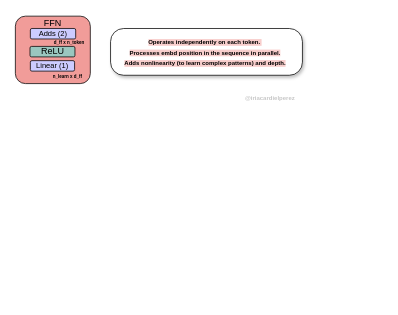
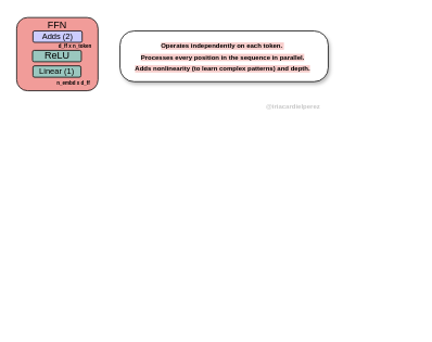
- <mxCell id="11" value="&lt;b style=&quot;&quot;&gt;&lt;font style=&quot;font-size: 8px; background-color: rgb(248, 206, 204);&quot;&gt;Operates independently on each token.&amp;nbsp;&lt;/font&gt;&lt;/b&gt;&lt;div&gt;&lt;b style=&quot;&quot;&gt;&lt;font style=&quot;font-size: 8px; background-color: rgb(248, 206, 204);&quot;&gt;Processes embd position in the sequence in parallel.&lt;/font&gt;&lt;/b&gt;&lt;div&gt;&lt;span style=&quot;font-size: 8px; background-color: rgb(248, 206, 204);&quot;&gt;&lt;b&gt;Adds nonlinearity (to learn complex patterns) and depth.&lt;/b&gt;&lt;/span&gt;&lt;/div&gt;&lt;div&gt;&lt;div&gt;&lt;b style=&quot;&quot;&gt;&lt;font style=&quot;font-size: 8px; background-color: rgb(248, 206, 204);&quot;&gt;&lt;br&gt;&lt;/font&gt;&lt;/b&gt;&lt;/div&gt;&lt;div&gt;&lt;b style=&quot;&quot;&gt;&lt;font style=&quot;font-size: 8px; background-color: rgb(255, 217, 102);&quot;&gt;&lt;br&gt;&lt;/font&gt;&lt;/b&gt;&lt;/div&gt;&lt;/div&gt;&lt;/div&gt;" style="text;html=1;align=center;verticalAlign=middle;whiteSpace=wrap;rounded=0;" vertex="1" parent="1"><mxGeometry x="152.09" y="82.78" width="243" height="0.37" as="geometry" /></mxCell>
+ <mxCell id="11" value="&lt;b style=&quot;&quot;&gt;&lt;font style=&quot;font-size: 8px; background-color: rgb(248, 206, 204);&quot;&gt;Operates independently on each token.&amp;nbsp;&lt;/font&gt;&lt;/b&gt;&lt;div&gt;&lt;b style=&quot;&quot;&gt;&lt;font style=&quot;font-size: 8px; background-color: rgb(248, 206, 204);&quot;&gt;Processes every position in the sequence in parallel.&lt;/font&gt;&lt;/b&gt;&lt;div&gt;&lt;span style=&quot;font-size: 8px; background-color: rgb(248, 206, 204);&quot;&gt;&lt;b&gt;Adds nonlinearity (to learn complex patterns) and depth.&lt;/b&gt;&lt;/span&gt;&lt;/div&gt;&lt;div&gt;&lt;div&gt;&lt;b style=&quot;&quot;&gt;&lt;font style=&quot;font-size: 8px; background-color: rgb(248, 206, 204);&quot;&gt;&lt;br&gt;&lt;/font&gt;&lt;/b&gt;&lt;/div&gt;&lt;div&gt;&lt;b style=&quot;&quot;&gt;&lt;font style=&quot;font-size: 8px; background-color: rgb(255, 217, 102);&quot;&gt;&lt;br&gt;&lt;/font&gt;&lt;/b&gt;&lt;/div&gt;&lt;/div&gt;&lt;/div&gt;" style="text;html=1;align=center;verticalAlign=middle;whiteSpace=wrap;rounded=0;" vertex="1" parent="1"><mxGeometry x="152.09" y="82.78" width="243" height="0.37" as="geometry" /></mxCell>
- <mxCell id="7" value="&lt;font style=&quot;font-size: 10px;&quot;&gt;Linear (1)&lt;/font&gt;" style="rounded=1;whiteSpace=wrap;html=1;fillColor=#CCCCFF;" parent="1" vertex="1"><mxGeometry x="40" y="80.28" width="59" height="14" as="geometry" /></mxCell>
+ <mxCell id="7" value="&lt;font style=&quot;font-size: 10px;&quot;&gt;Linear (1)&lt;/font&gt;" style="rounded=1;whiteSpace=wrap;html=1;fillColor=#9ac7bf;" parent="1" vertex="1"><mxGeometry x="40" y="80.28" width="59" height="14" as="geometry" /></mxCell>
- <mxCell id="8" value="&lt;b style=&quot;&quot;&gt;&lt;font style=&quot;font-size: 6px;&quot;&gt;n_learn x d_ff&lt;/font&gt;&lt;/b&gt;" style="text;html=1;align=center;verticalAlign=middle;whiteSpace=wrap;rounded=0;" parent="1" vertex="1"><mxGeometry x="55" y="92.28" width="70" height="15" as="geometry" /></mxCell>
+ <mxCell id="8" value="&lt;b style=&quot;&quot;&gt;&lt;font style=&quot;font-size: 6px;&quot;&gt;n_embd x d_ff&lt;/font&gt;&lt;/b&gt;" style="text;html=1;align=center;verticalAlign=middle;whiteSpace=wrap;rounded=0;" parent="1" vertex="1"><mxGeometry x="55" y="92.28" width="70" height="15" as="geometry" /></mxCell>
